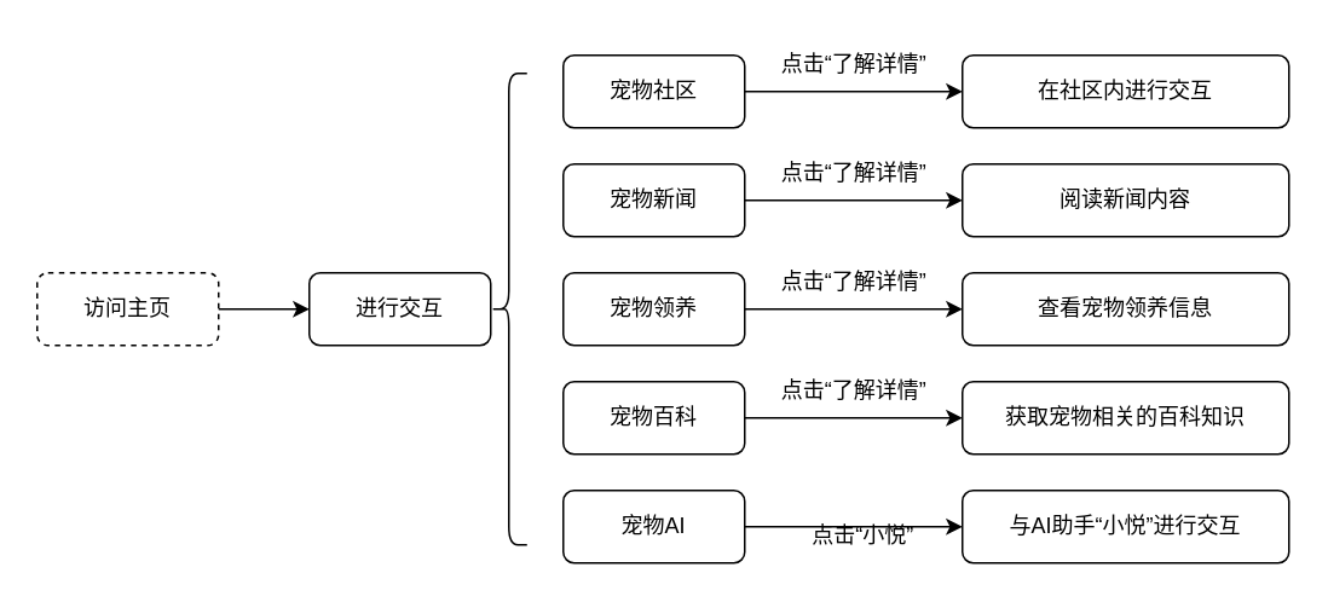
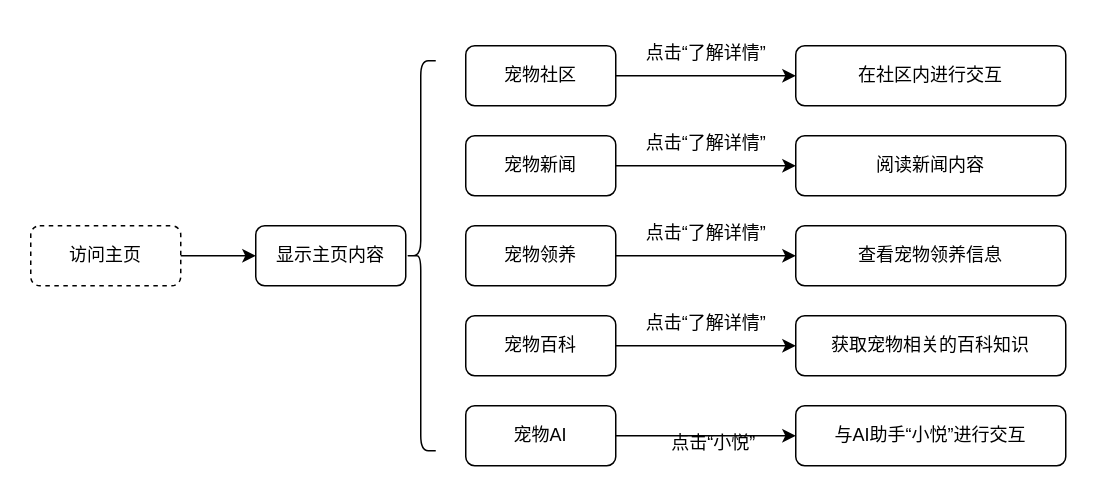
- <mxCell id="3" value="进行交互" style="rounded=1;whiteSpace=wrap;html=1;" vertex="1" parent="1"><mxGeometry x="170" y="150" width="100" height="40" as="geometry" /></mxCell>
+ <mxCell id="3" value="显示主页内容" style="rounded=1;whiteSpace=wrap;html=1;" vertex="1" parent="1"><mxGeometry x="170" y="150" width="100" height="40" as="geometry" /></mxCell>
